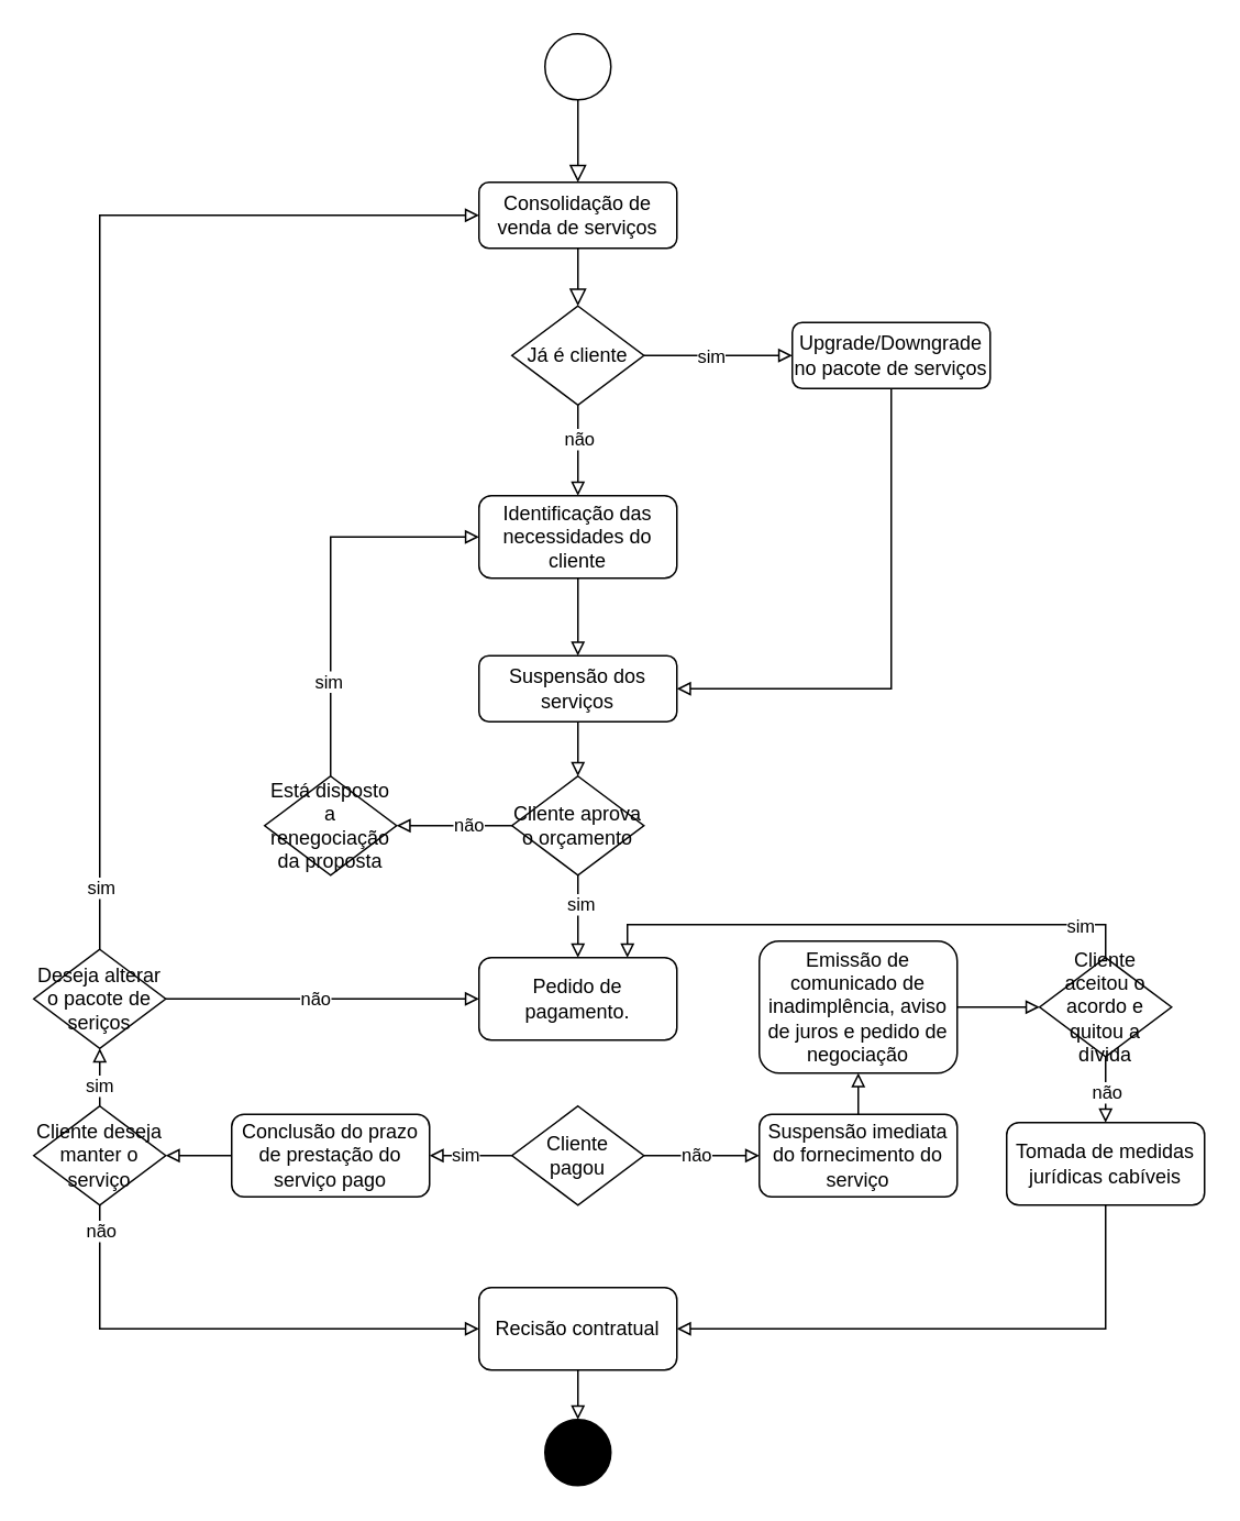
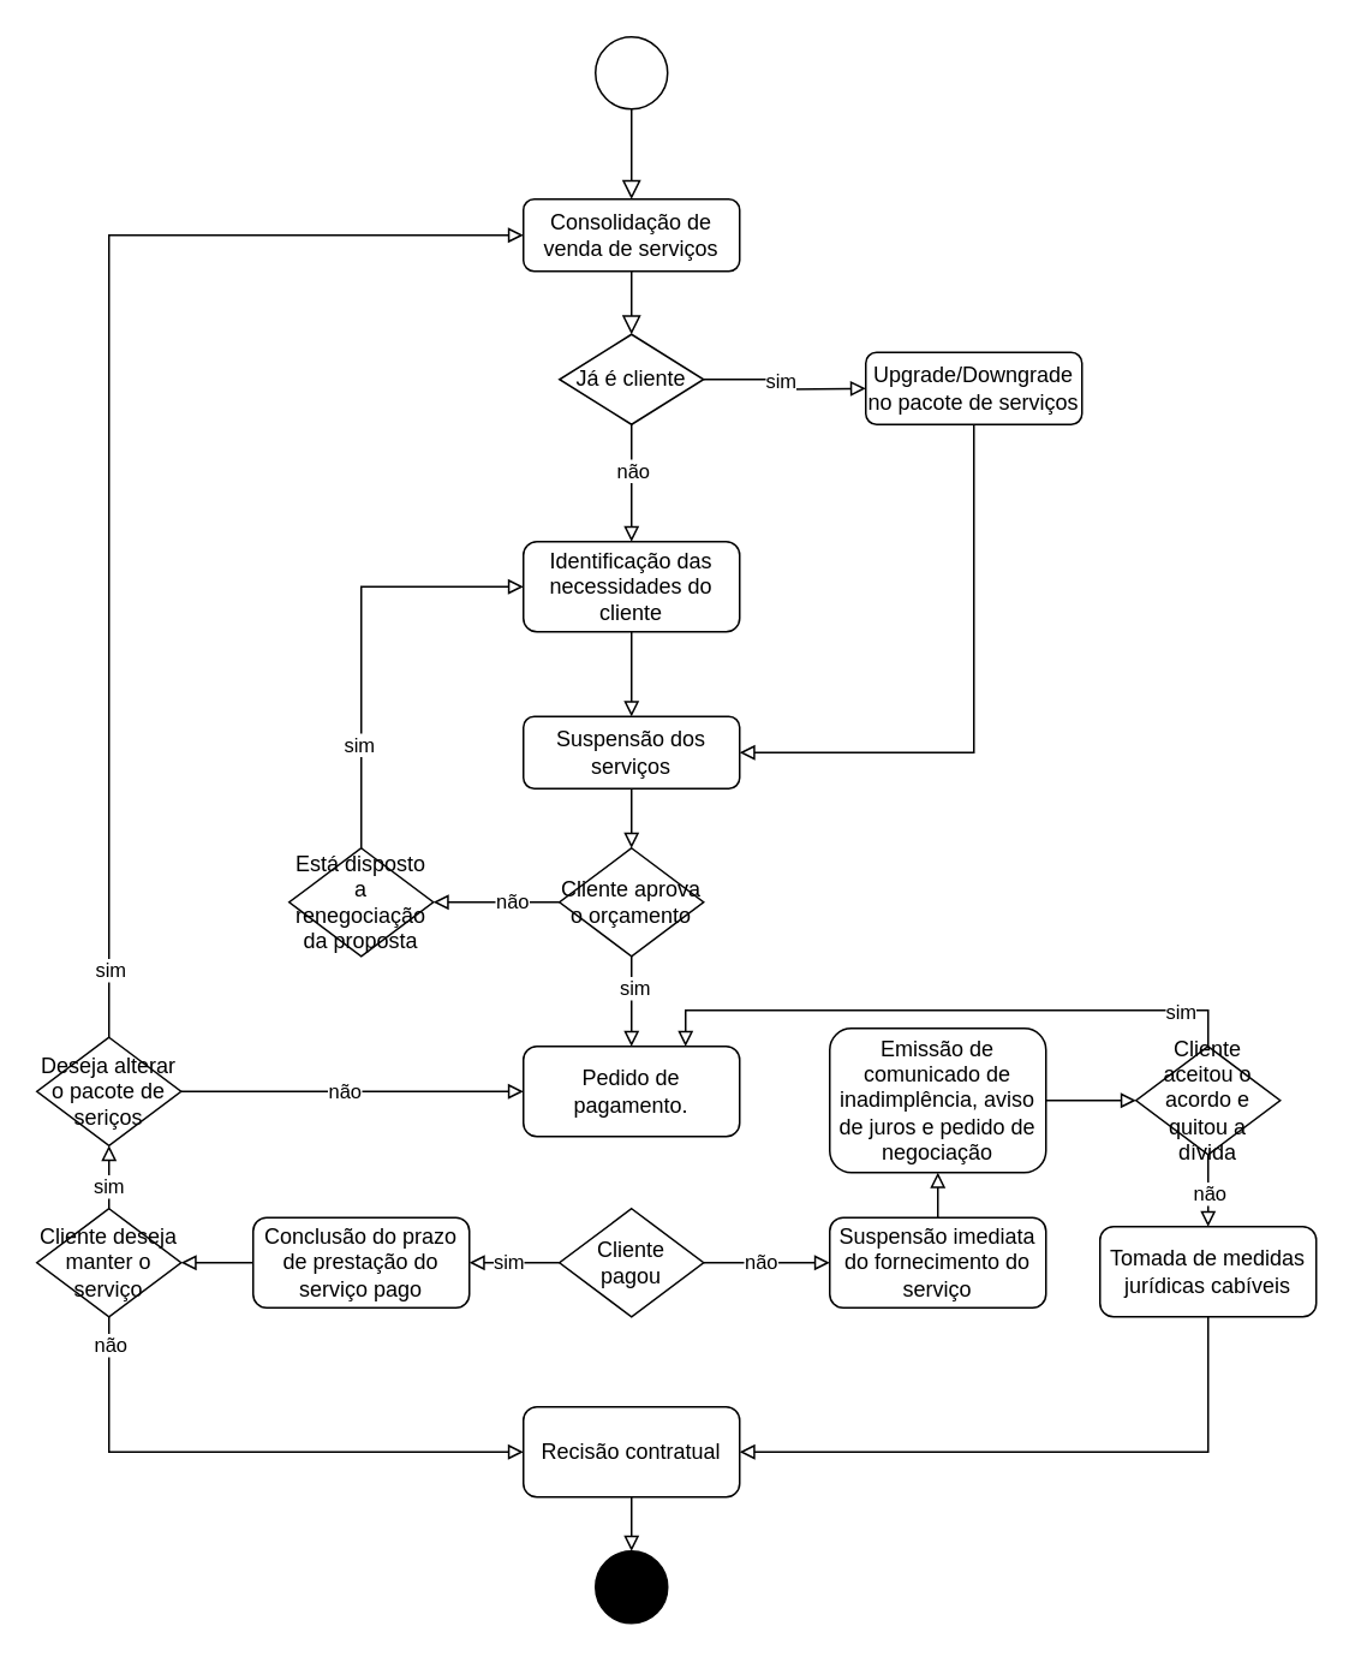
- <mxCell id="12" value="Já é cliente" style="rhombus;whiteSpace=wrap;html=1;" vertex="1" parent="1"><mxGeometry x="310" y="185" width="80" height="60" as="geometry" /></mxCell>
+ <mxCell id="12" value="Já é cliente" style="rhombus;whiteSpace=wrap;html=1;" vertex="1" parent="1"><mxGeometry x="310" y="185" width="80" height="50" as="geometry" /></mxCell>
